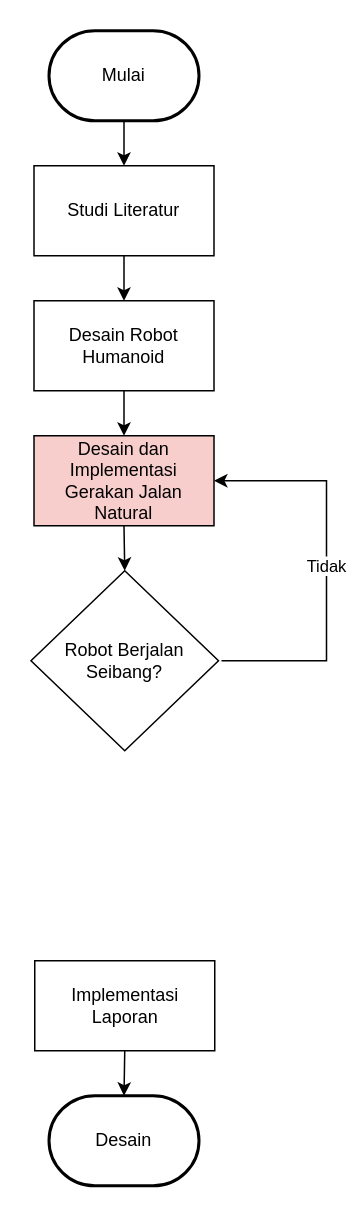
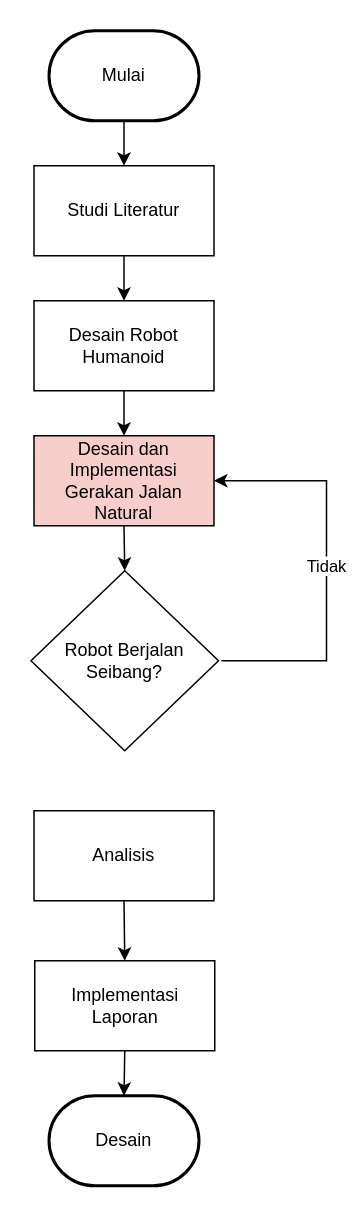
+ <mxCell id="7" value="Analisis" style="rounded=0;whiteSpace=wrap;html=1;" vertex="1" parent="1"><mxGeometry x="22" y="540" width="120" height="60" as="geometry" /></mxCell>
+ <mxCell id="14" value="" style="endArrow=classic;html=1;rounded=0;entryX=0.5;entryY=0;entryDx=0;entryDy=0;exitX=0.5;exitY=1;exitDx=0;exitDy=0;" edge="1" parent="1" source="7" target="13"><mxGeometry width="50" height="50" relative="1" as="geometry"><mxPoint x="93" y="510" as="sourcePoint" /><mxPoint x="92" y="550" as="targetPoint" /></mxGeometry></mxCell>
